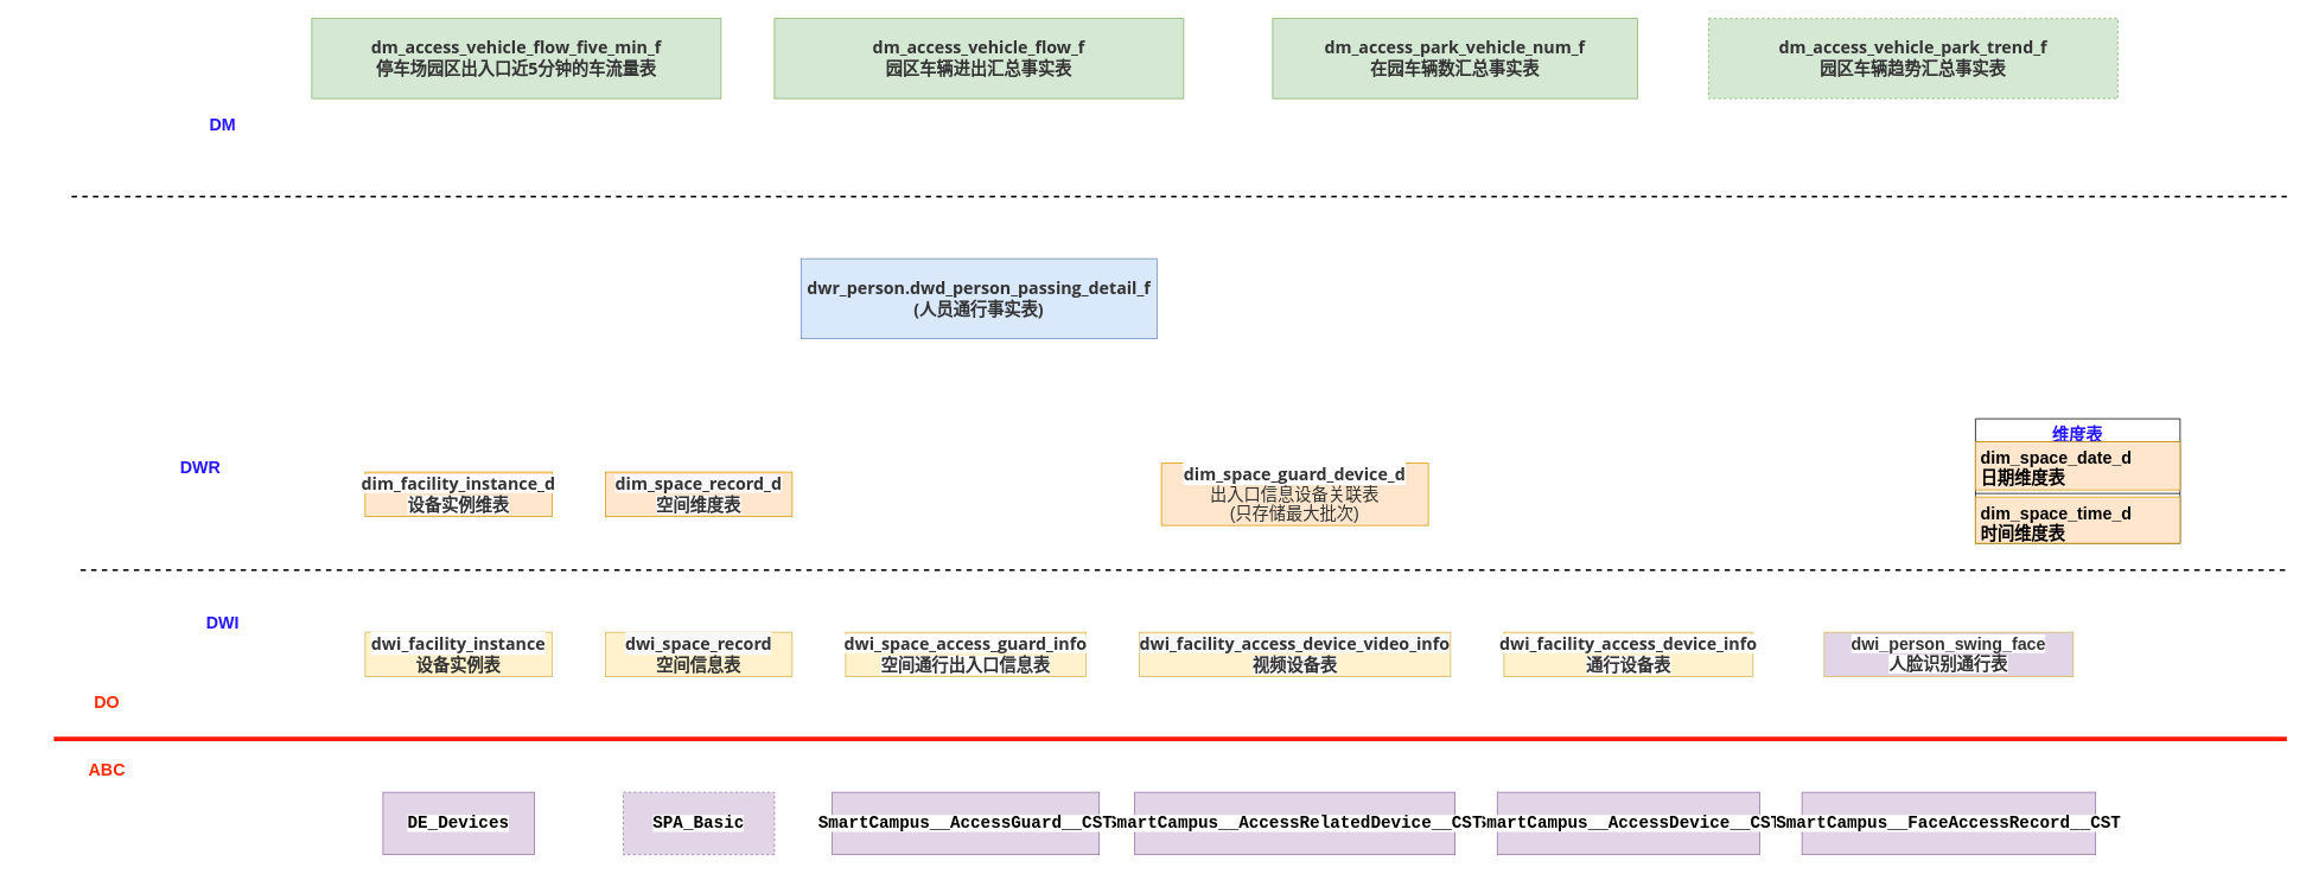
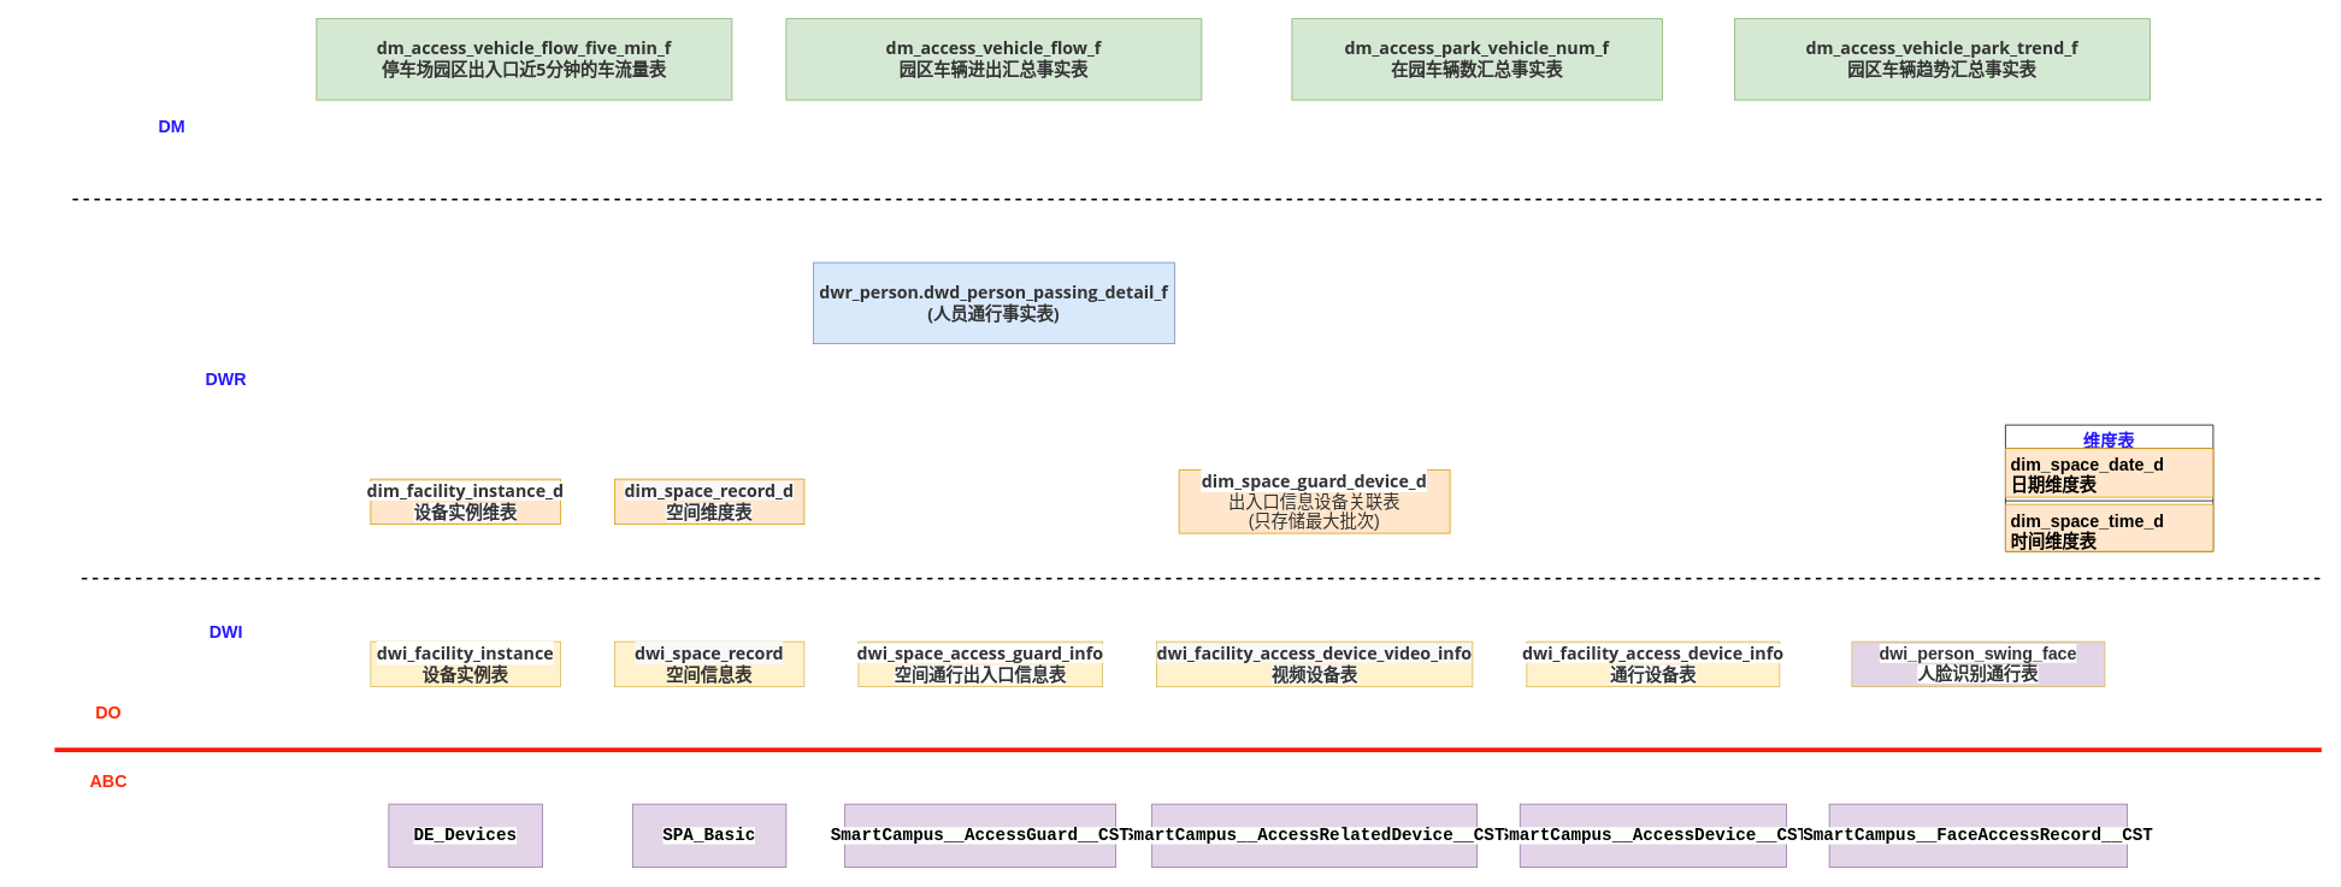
- <mxCell id="32" value="&lt;font color=&quot;#333333&quot; face=&quot;open sans, clear sans, helvetica neue, helvetica, arial, sans-serif&quot;&gt;&lt;b&gt;dm_access_vehicle_park_trend_f&lt;/b&gt;&lt;/font&gt;&lt;br&gt;&lt;div&gt;&lt;font color=&quot;#333333&quot; face=&quot;open sans, clear sans, helvetica neue, helvetica, arial, sans-serif&quot;&gt;&lt;b&gt;园区车辆趋势汇总事实表&lt;/b&gt;&lt;/font&gt;&lt;br&gt;&lt;/div&gt;" style="rounded=0;whiteSpace=wrap;html=1;fontSize=19;align=center;fillColor=#d5e8d4;strokeColor=#82b366;dashed=1;" vertex="1" parent="1"><mxGeometry x="1920" y="20" width="460" height="90" as="geometry" /></mxCell>
+ <mxCell id="32" value="&lt;font color=&quot;#333333&quot; face=&quot;open sans, clear sans, helvetica neue, helvetica, arial, sans-serif&quot;&gt;&lt;b&gt;dm_access_vehicle_park_trend_f&lt;/b&gt;&lt;/font&gt;&lt;br&gt;&lt;div&gt;&lt;font color=&quot;#333333&quot; face=&quot;open sans, clear sans, helvetica neue, helvetica, arial, sans-serif&quot;&gt;&lt;b&gt;园区车辆趋势汇总事实表&lt;/b&gt;&lt;/font&gt;&lt;br&gt;&lt;/div&gt;" style="rounded=0;whiteSpace=wrap;html=1;fontSize=19;align=center;fillColor=#d5e8d4;strokeColor=#82b366;" vertex="1" parent="1"><mxGeometry x="1920" y="20" width="460" height="90" as="geometry" /></mxCell>
- <mxCell id="24" value="&lt;font style=&quot;font-size: 19px;&quot;&gt;&lt;b style=&quot;font-size: 19px;&quot;&gt;DM&lt;/b&gt;&lt;/font&gt;" style="text;html=1;strokeColor=none;fillColor=none;align=center;verticalAlign=middle;whiteSpace=wrap;rounded=0;fontSize=19;fontColor=#2617FF;" vertex="1" parent="1"><mxGeometry x="150" y="90" width="200" height="100" as="geometry" /></mxCell>
+ <mxCell id="24" value="&lt;font style=&quot;font-size: 19px;&quot;&gt;&lt;b style=&quot;font-size: 19px;&quot;&gt;DM&lt;/b&gt;&lt;/font&gt;" style="text;html=1;strokeColor=none;fillColor=none;align=center;verticalAlign=middle;whiteSpace=wrap;rounded=0;fontSize=19;fontColor=#2617FF;" vertex="1" parent="1"><mxGeometry x="90" y="90" width="200" height="100" as="geometry" /></mxCell>
- <mxCell id="25" value="&lt;font style=&quot;font-size: 19px;&quot;&gt;&lt;b style=&quot;font-size: 19px;&quot;&gt;DWR&lt;/b&gt;&lt;/font&gt;" style="text;html=1;strokeColor=none;fillColor=none;align=center;verticalAlign=middle;whiteSpace=wrap;rounded=0;fontSize=19;fontColor=#2617FF;" vertex="1" parent="1"><mxGeometry x="125" y="475" width="200" height="100" as="geometry" /></mxCell>
+ <mxCell id="25" value="&lt;font style=&quot;font-size: 19px;&quot;&gt;&lt;b style=&quot;font-size: 19px;&quot;&gt;DWR&lt;/b&gt;&lt;/font&gt;" style="text;html=1;strokeColor=none;fillColor=none;align=center;verticalAlign=middle;whiteSpace=wrap;rounded=0;fontSize=19;fontColor=#2617FF;" vertex="1" parent="1"><mxGeometry x="150" y="370" width="200" height="100" as="geometry" /></mxCell>
- <mxCell id="9" value="&lt;div style=&quot;background-color: rgb(255, 255, 254); font-family: consolas, &amp;quot;courier new&amp;quot;, monospace; line-height: 19px; font-size: 19px;&quot;&gt;&lt;b style=&quot;font-size: 19px;&quot;&gt;&lt;font style=&quot;font-size: 19px;&quot;&gt;SPA_Basic&lt;/font&gt;&lt;/b&gt;&lt;/div&gt;" style="rounded=0;whiteSpace=wrap;html=1;fontSize=19;fillColor=#e1d5e7;strokeColor=#9673a6;dashed=1;" vertex="1" parent="1"><mxGeometry x="700" y="890" width="170" height="70" as="geometry" /></mxCell>
+ <mxCell id="9" value="&lt;div style=&quot;background-color: rgb(255, 255, 254); font-family: consolas, &amp;quot;courier new&amp;quot;, monospace; line-height: 19px; font-size: 19px;&quot;&gt;&lt;b style=&quot;font-size: 19px;&quot;&gt;&lt;font style=&quot;font-size: 19px;&quot;&gt;SPA_Basic&lt;/font&gt;&lt;/b&gt;&lt;/div&gt;" style="rounded=0;whiteSpace=wrap;html=1;fontSize=19;fillColor=#e1d5e7;strokeColor=#9673a6;" vertex="1" parent="1"><mxGeometry x="700" y="890" width="170" height="70" as="geometry" /></mxCell>
